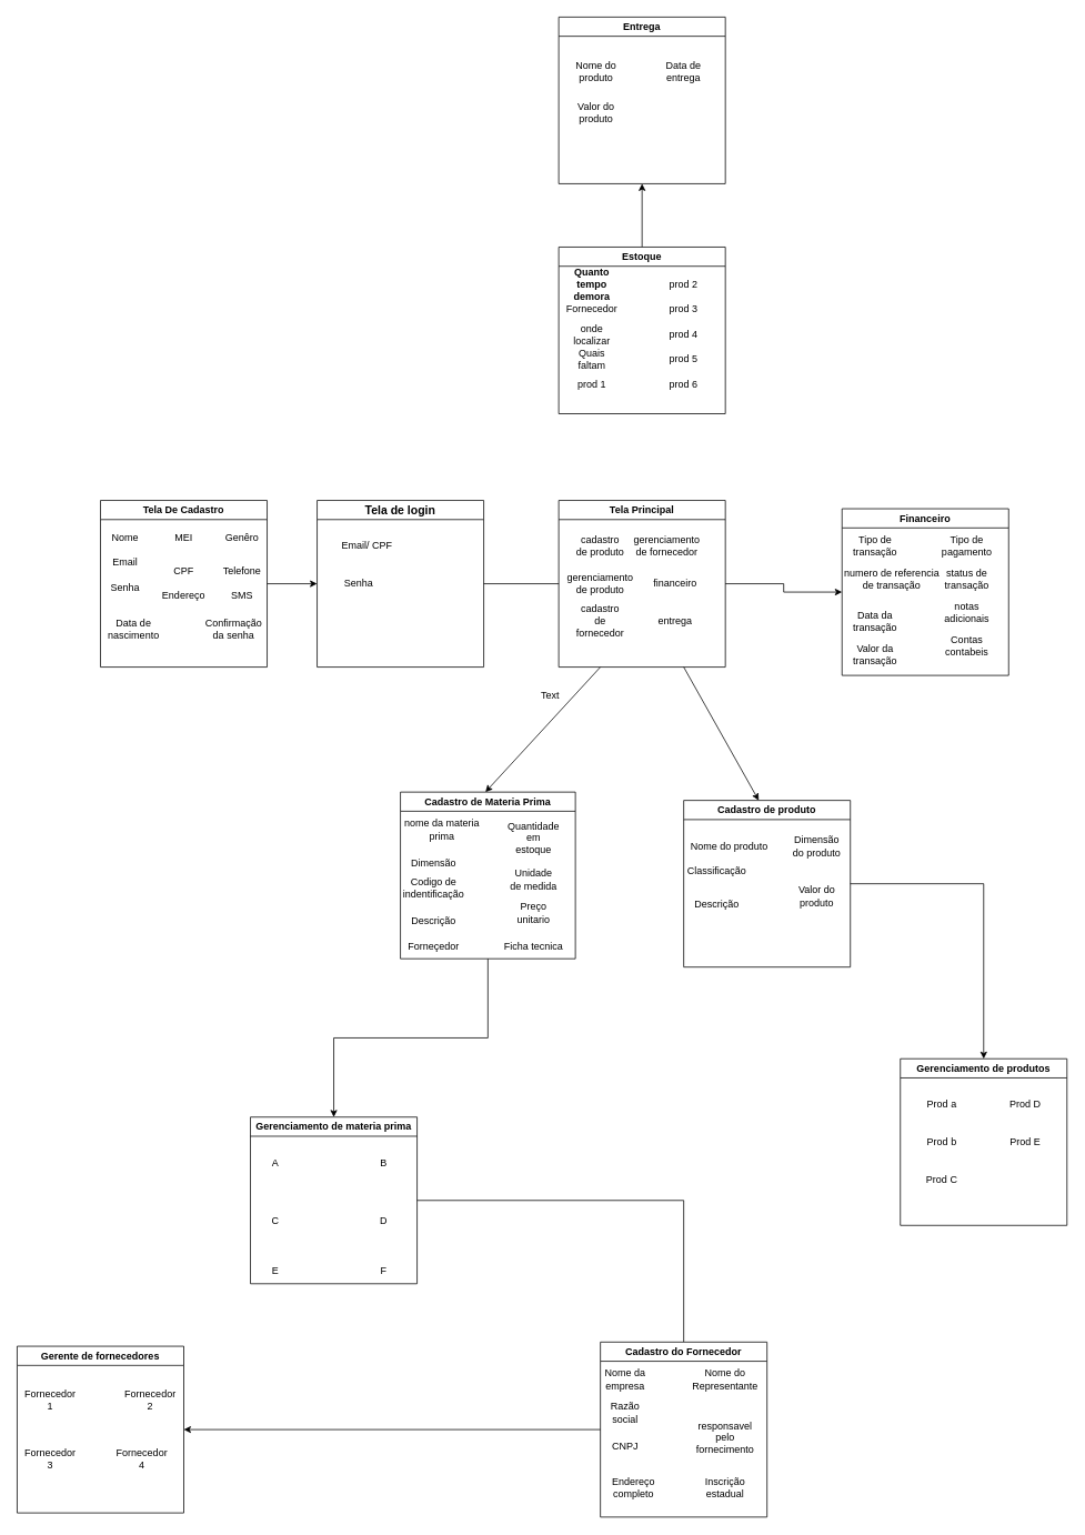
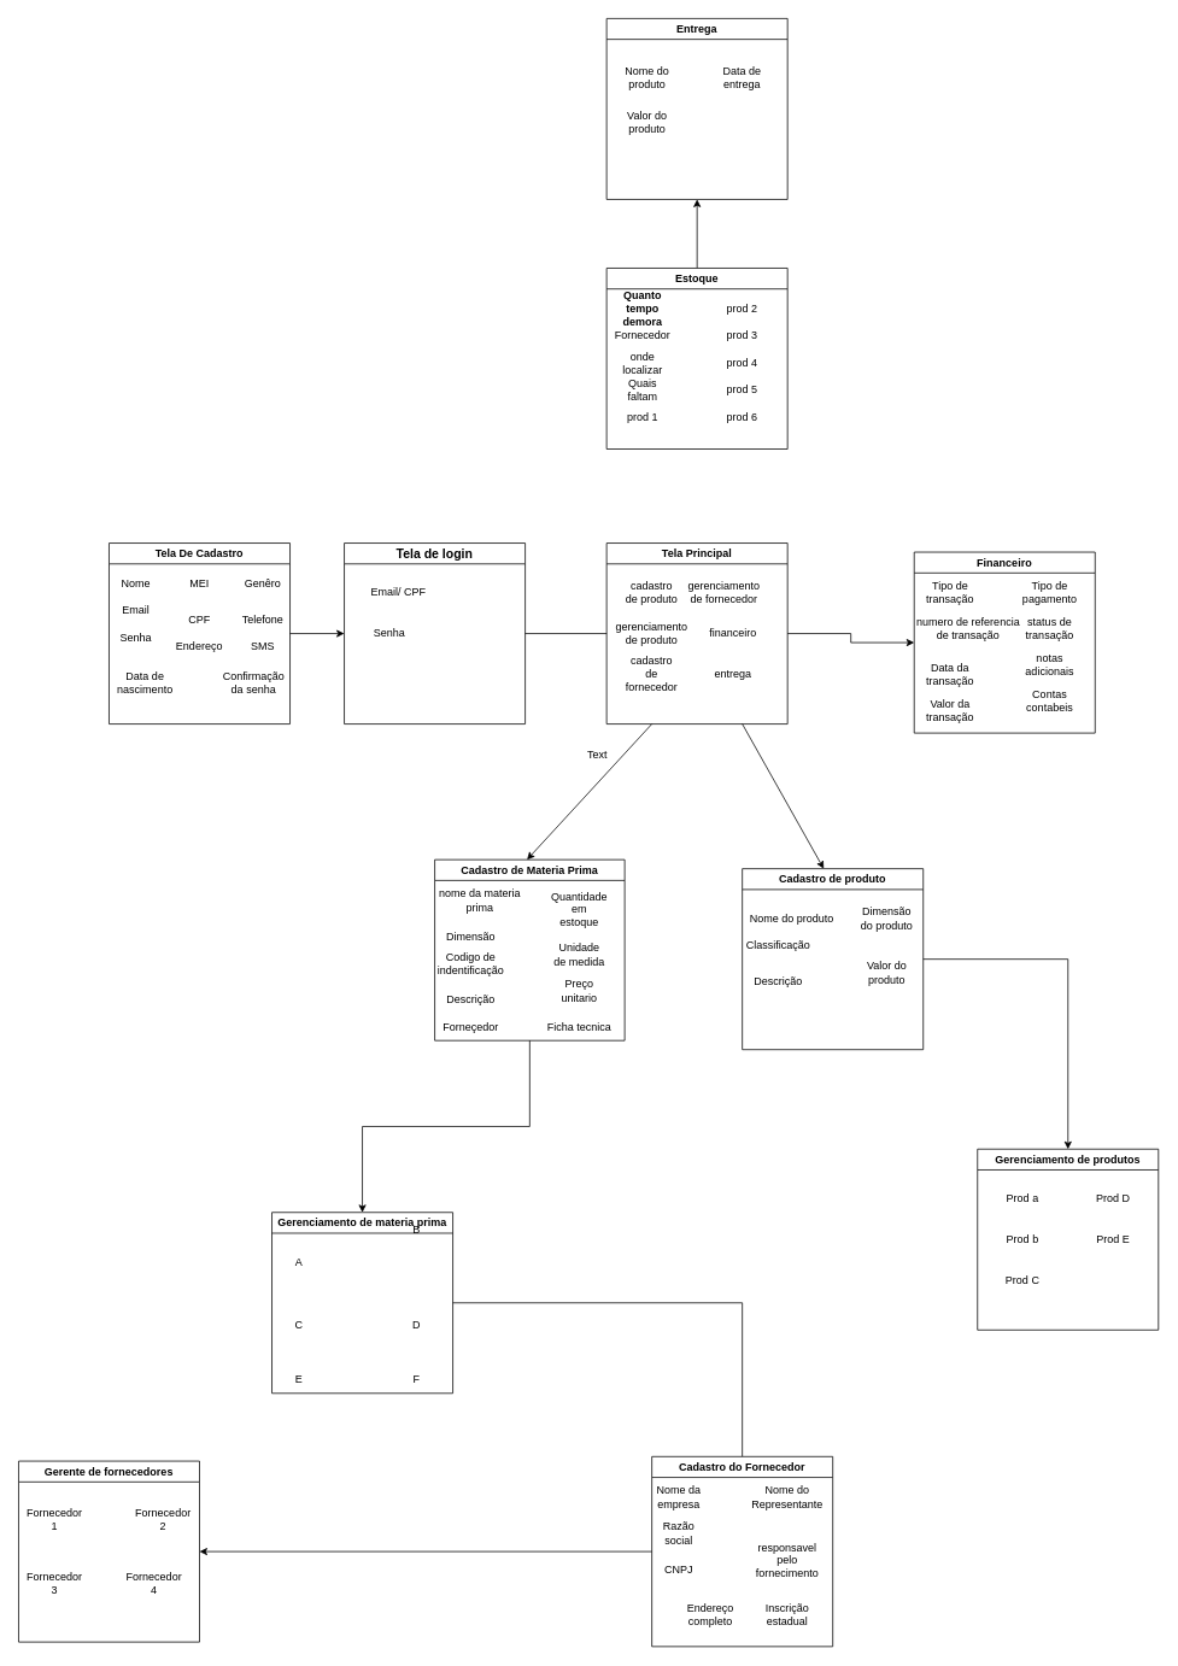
- <mxCell id="57" value="B" style="text;html=1;align=center;verticalAlign=middle;whiteSpace=wrap;rounded=0;" vertex="1" parent="55"><mxGeometry x="130" y="40" width="60" height="30" as="geometry" /></mxCell>
+ <mxCell id="57" value="B" style="text;html=1;align=center;verticalAlign=middle;whiteSpace=wrap;rounded=0;" vertex="1" parent="55"><mxGeometry x="130" y="5" width="60" height="30" as="geometry" /></mxCell>
- <mxCell id="68" value="Endereço completo" style="text;html=1;align=center;verticalAlign=middle;whiteSpace=wrap;rounded=0;" vertex="1" parent="63"><mxGeometry x="10" y="160" width="60" height="30" as="geometry" /></mxCell>
+ <mxCell id="68" value="Endereço completo" style="text;html=1;align=center;verticalAlign=middle;whiteSpace=wrap;rounded=0;" vertex="1" parent="63"><mxGeometry x="35" y="160" width="60" height="30" as="geometry" /></mxCell>
